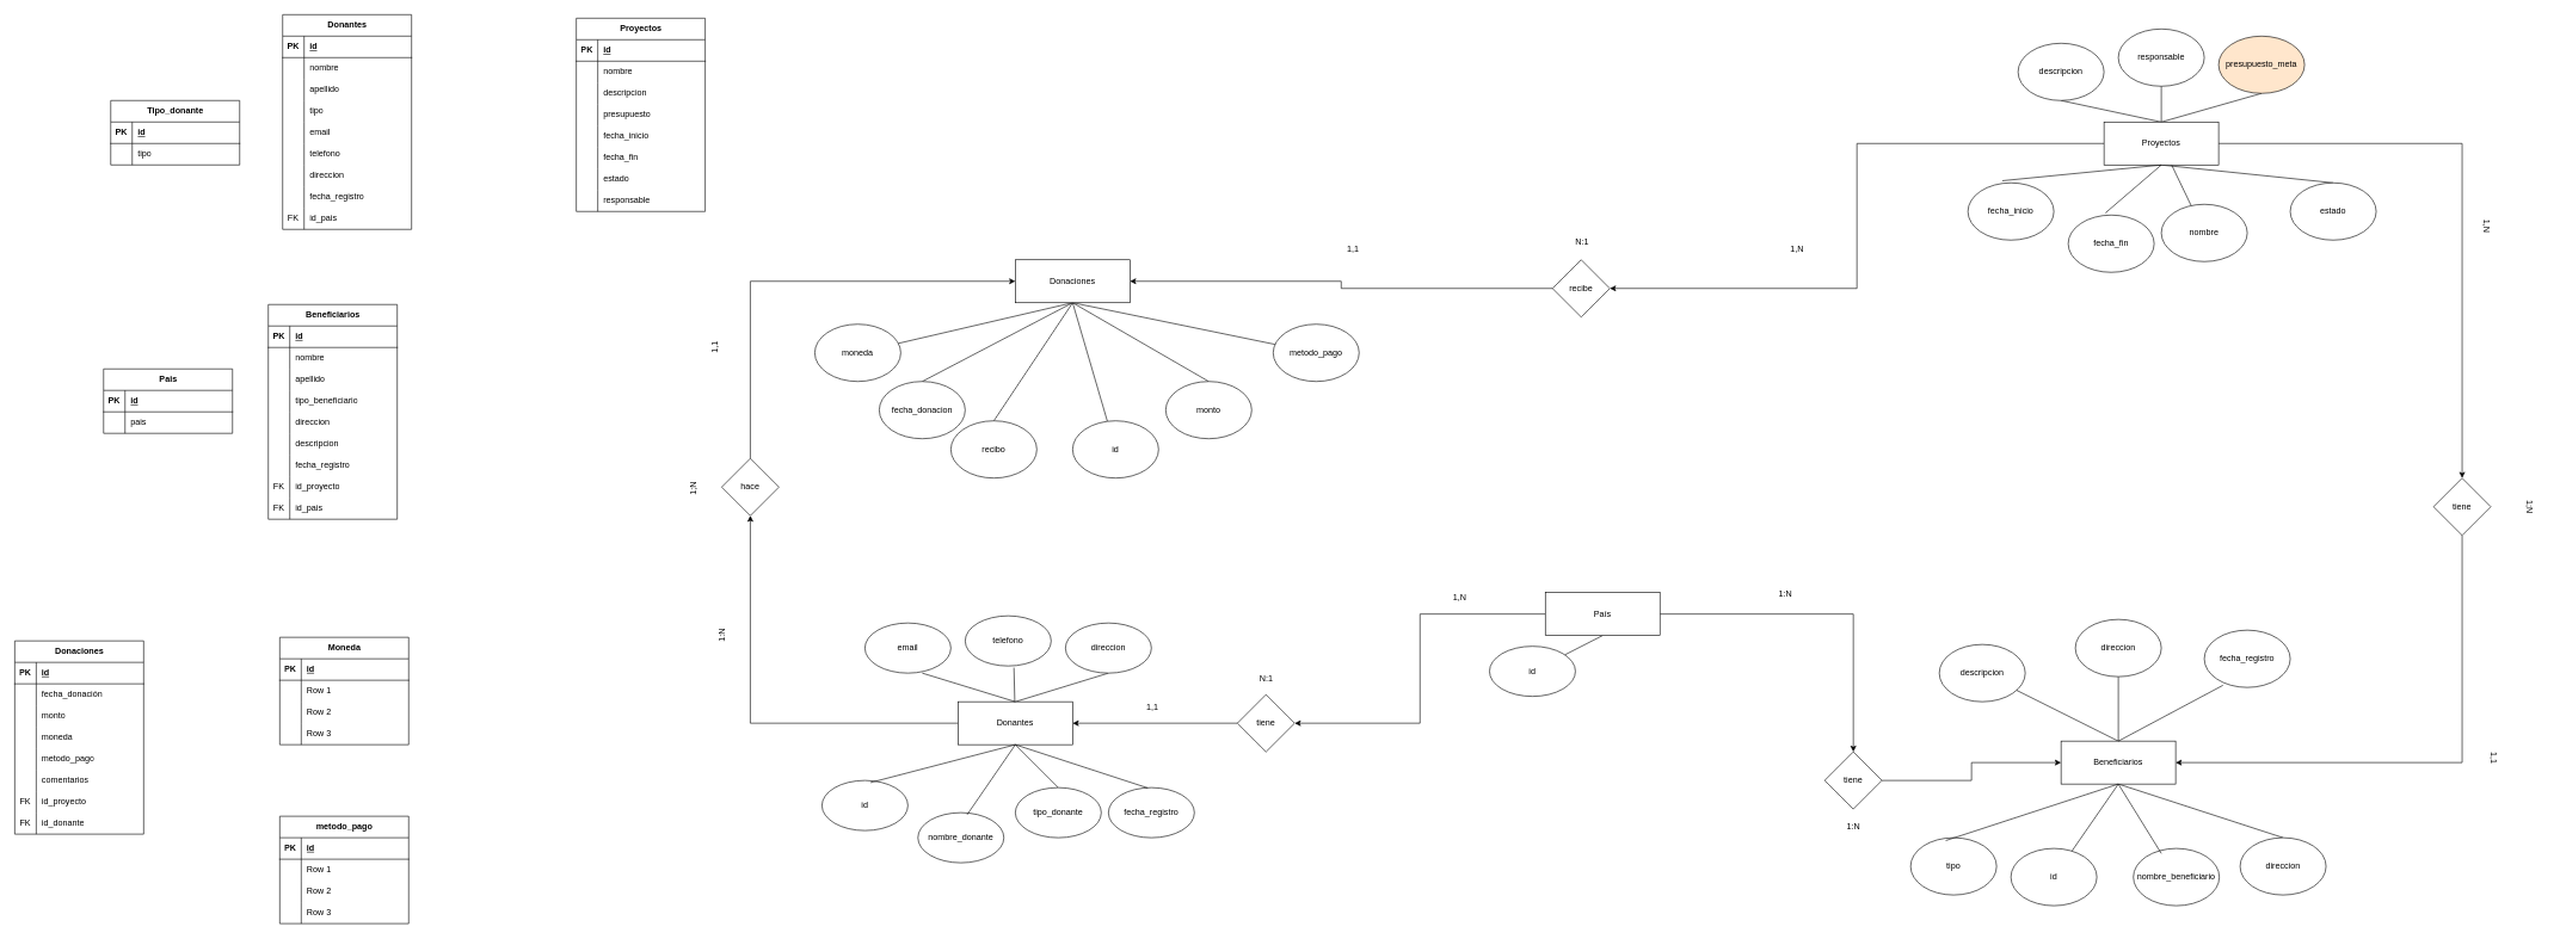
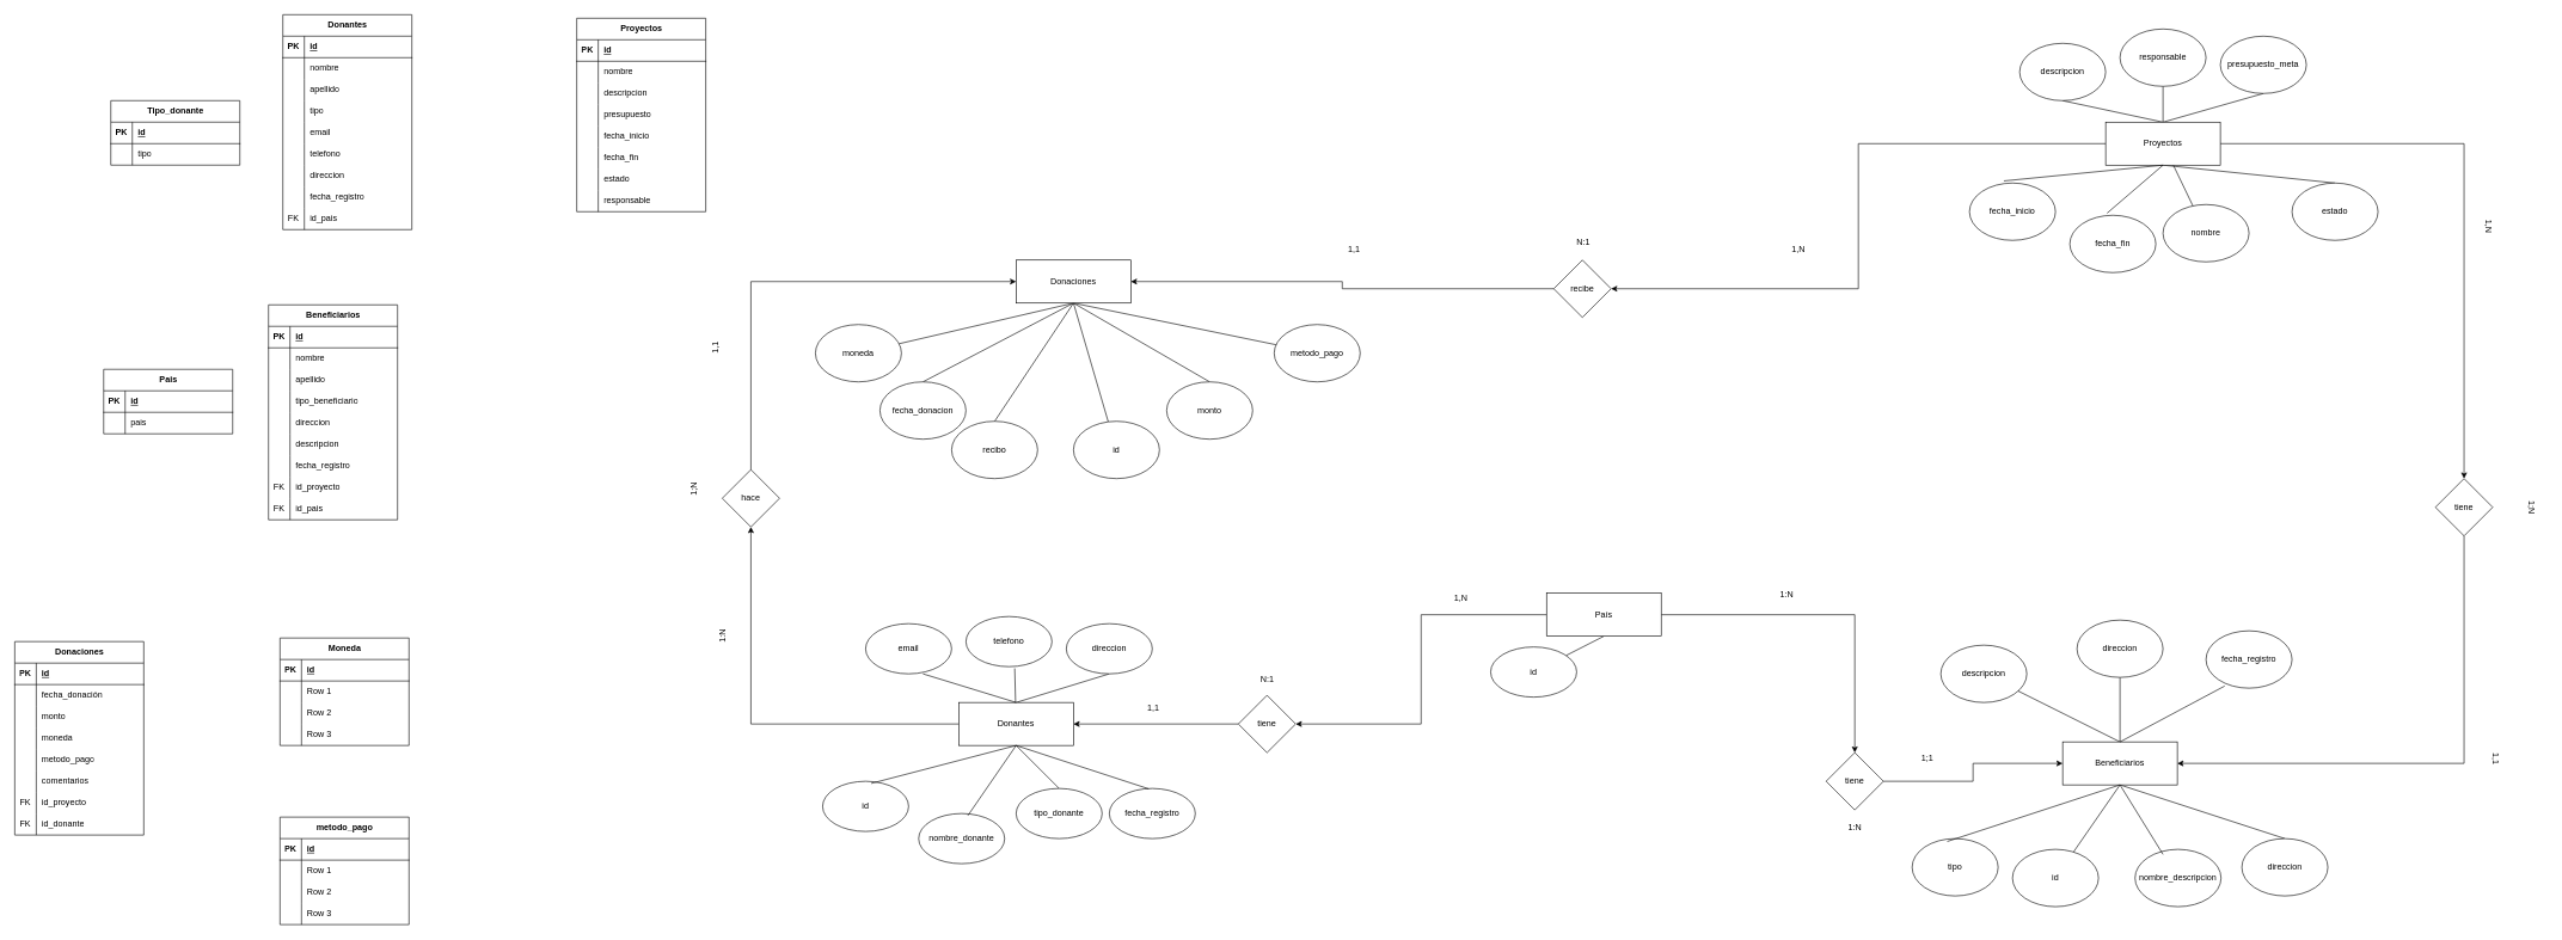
- <mxCell id="195" value="presupuesto_meta" style="ellipse;whiteSpace=wrap;html=1;fillColor=#ffe6cc;" parent="1" vertex="1"><mxGeometry x="3097" y="50" width="120" height="80" as="geometry" /></mxCell>
+ <mxCell id="195" value="presupuesto_meta" style="ellipse;whiteSpace=wrap;html=1;" parent="1" vertex="1"><mxGeometry x="3097" y="50" width="120" height="80" as="geometry" /></mxCell>
- <mxCell id="219" value="hace" style="rhombus;whiteSpace=wrap;html=1;" vertex="1" parent="1"><mxGeometry x="1007" y="640" width="80" height="80" as="geometry" /></mxCell>
+ <mxCell id="219" value="hace" style="rhombus;whiteSpace=wrap;html=1;" vertex="1" parent="1"><mxGeometry x="1007" y="655" width="80" height="80" as="geometry" /></mxCell>
+ <mxCell id="234" value="1;1" style="text;html=1;align=center;verticalAlign=middle;resizable=0;points=[];autosize=1;strokeColor=none;fillColor=none;" vertex="1" parent="1"><mxGeometry x="2668" y="1043" width="40" height="30" as="geometry" /></mxCell>
- <mxCell id="205" value="nombre_beneficiario" style="ellipse;whiteSpace=wrap;html=1;" parent="1" vertex="1"><mxGeometry x="2978" y="1185" width="120" height="80" as="geometry" /></mxCell>
+ <mxCell id="205" value="nombre_descripcion" style="ellipse;whiteSpace=wrap;html=1;" parent="1" vertex="1"><mxGeometry x="2978" y="1185" width="120" height="80" as="geometry" /></mxCell>
